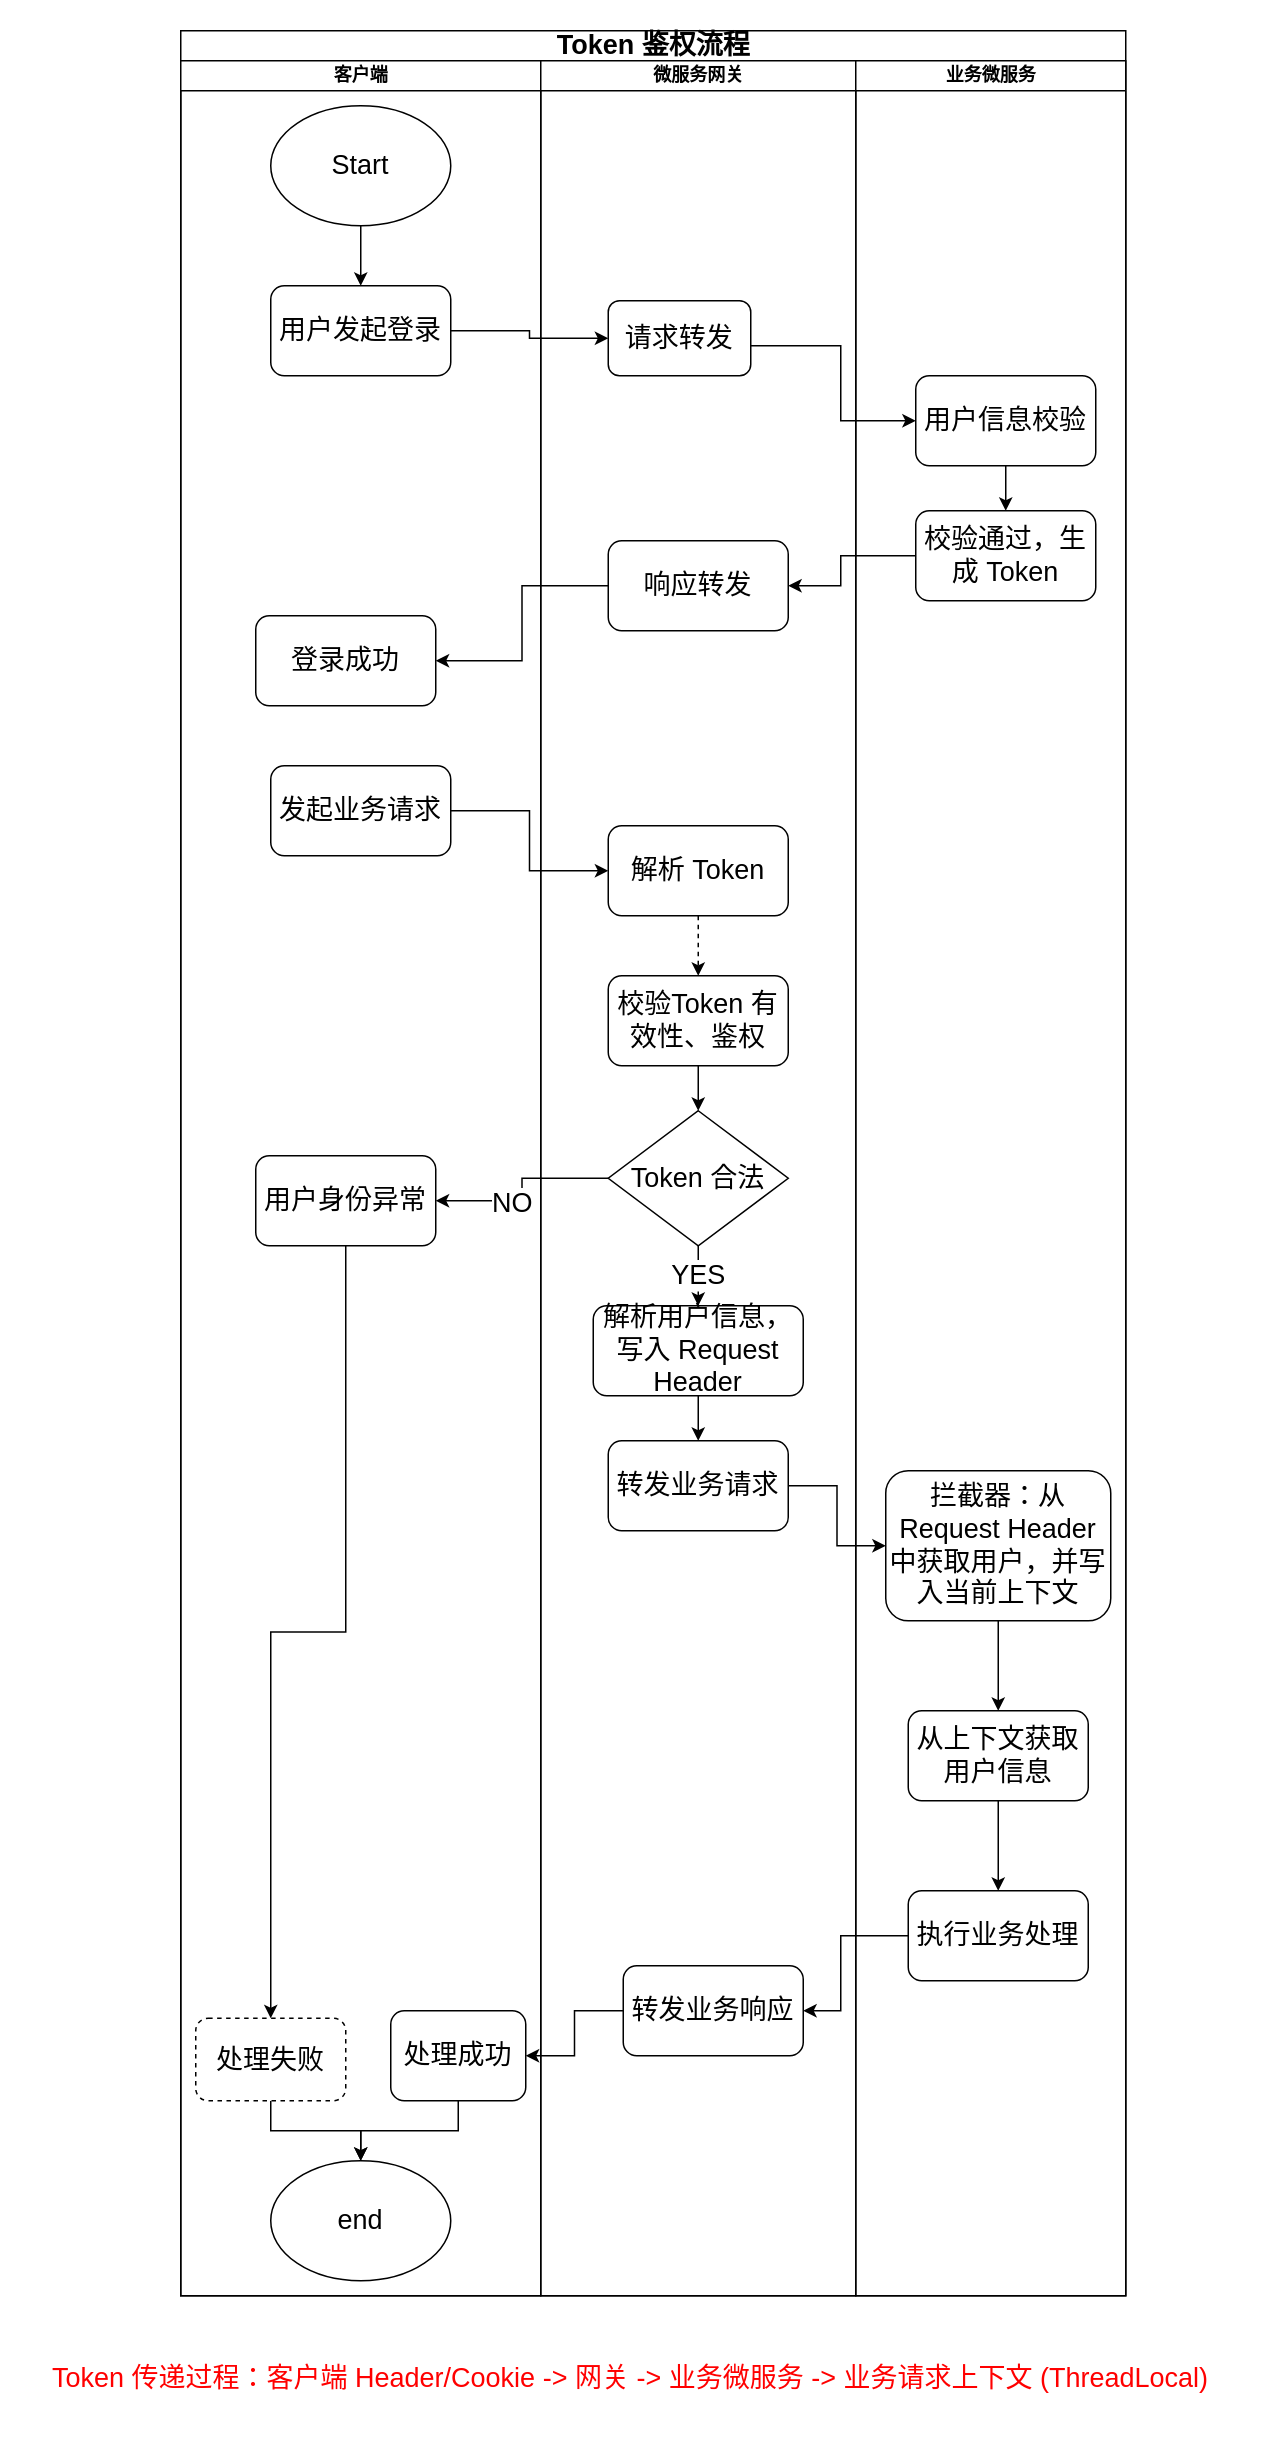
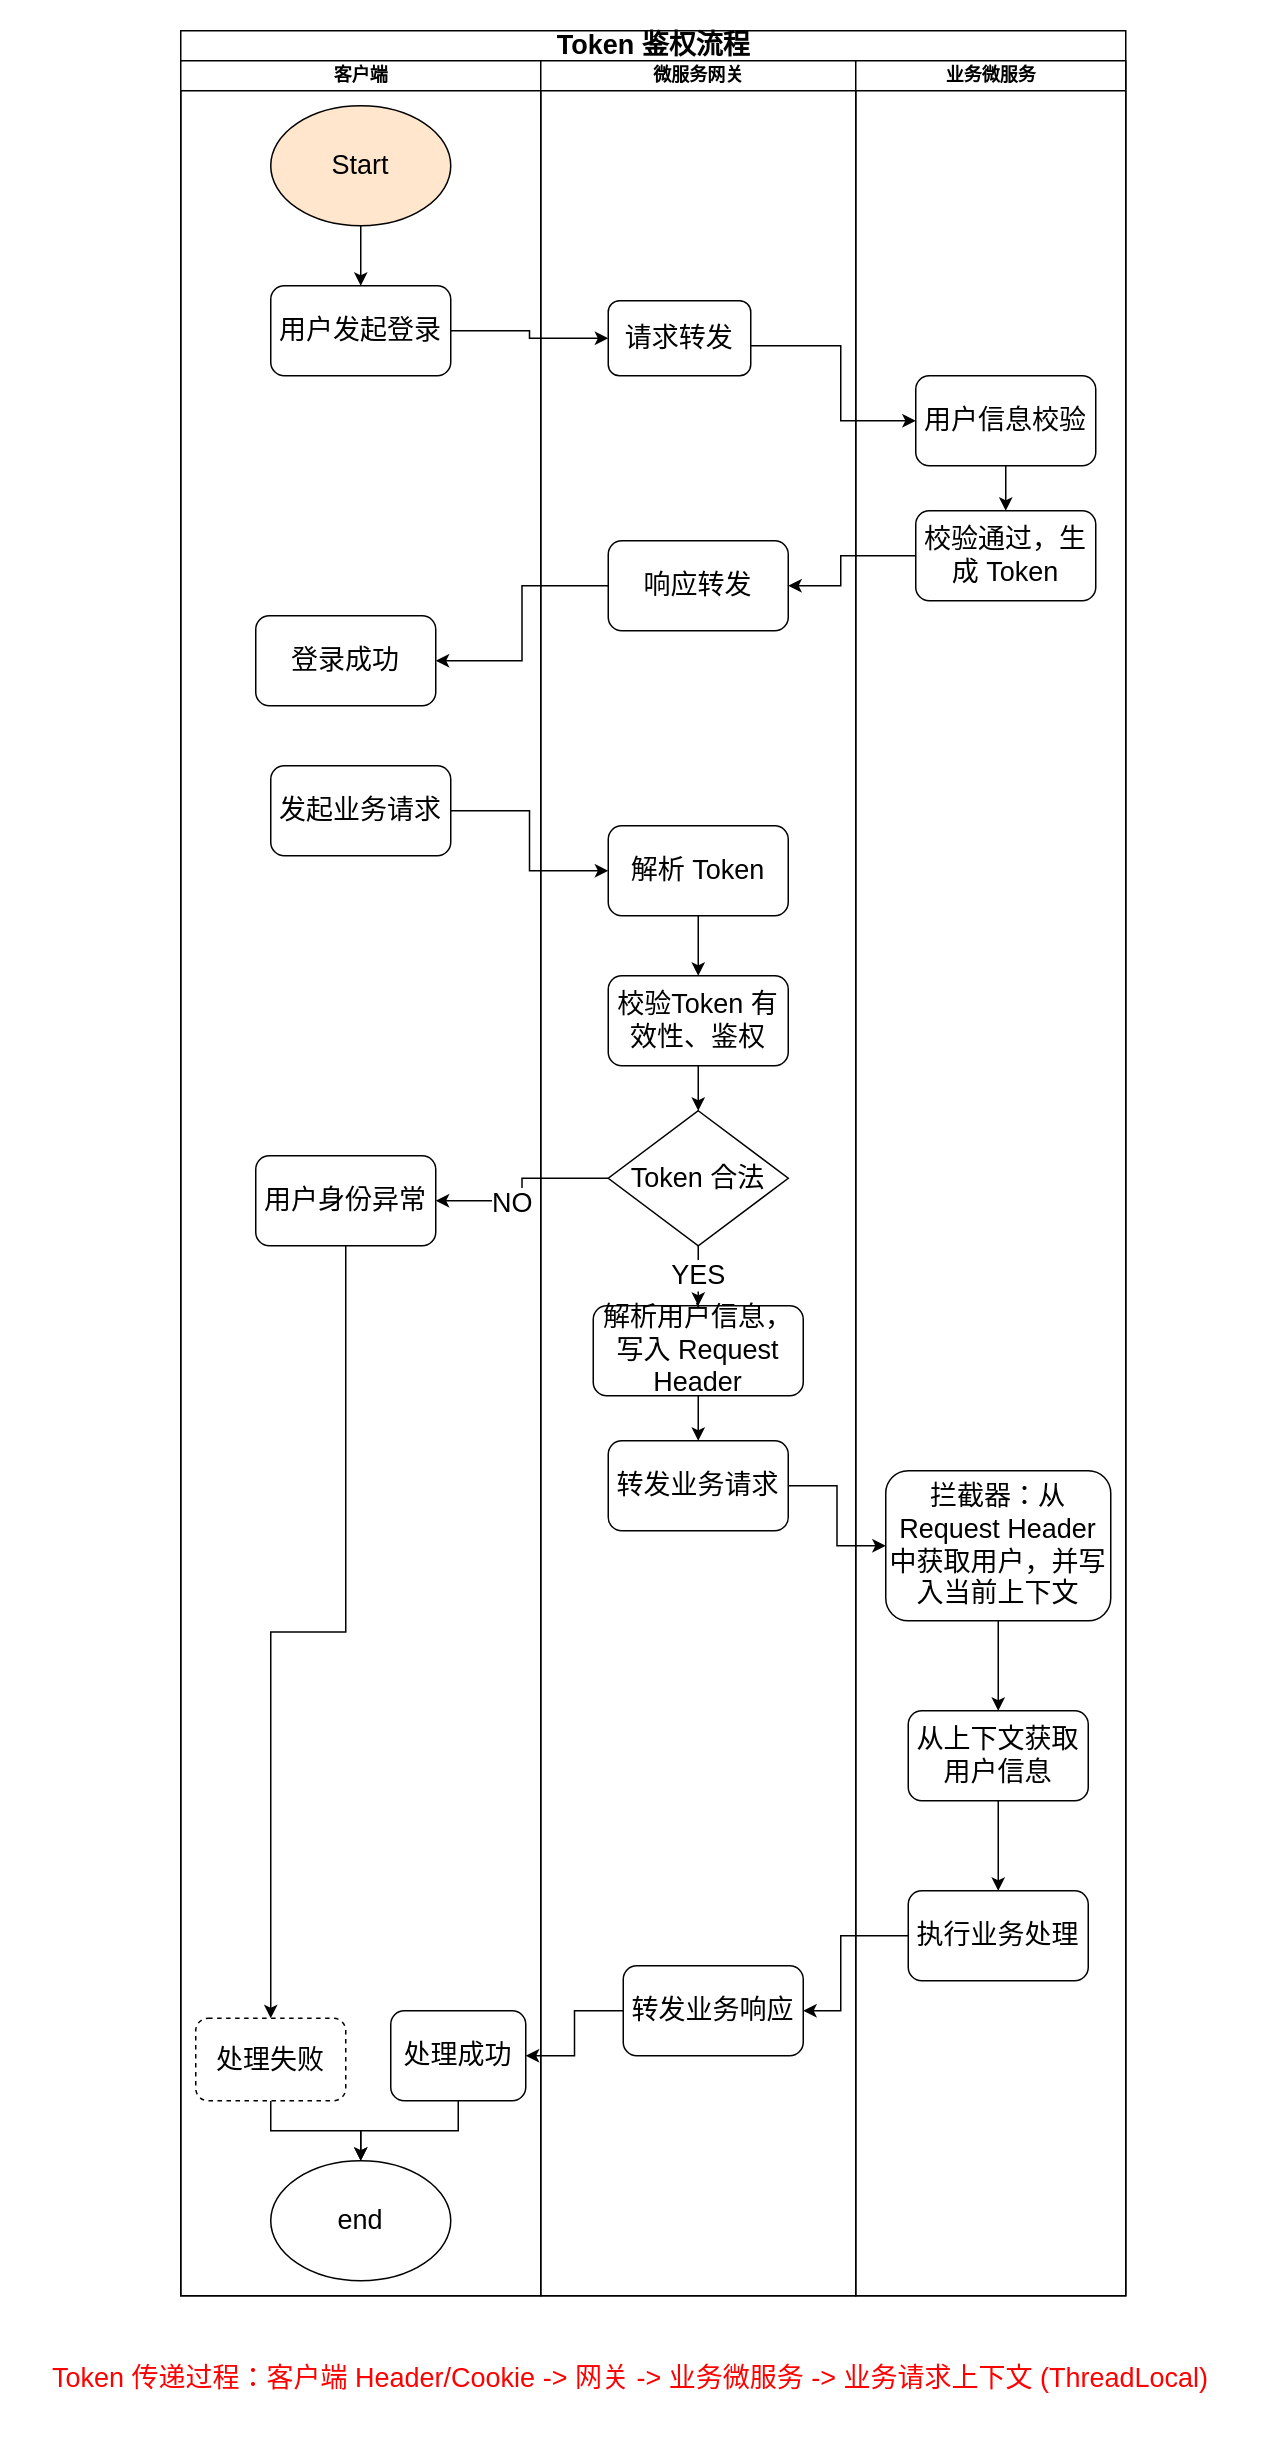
- <mxCell id="5" value="Start" style="ellipse;whiteSpace=wrap;html=1;fontSize=18;" vertex="1" parent="3"><mxGeometry x="60" y="30" width="120" height="80" as="geometry" /></mxCell>
+ <mxCell id="5" value="Start" style="ellipse;whiteSpace=wrap;html=1;fontSize=18;fillColor=#ffe6cc;" vertex="1" parent="3"><mxGeometry x="60" y="30" width="120" height="80" as="geometry" /></mxCell>
- <mxCell id="19" value="" style="edgeStyle=orthogonalEdgeStyle;rounded=0;orthogonalLoop=1;jettySize=auto;html=1;fontSize=18;dashed=1;" edge="1" parent="16" source="20" target="22"><mxGeometry relative="1" as="geometry" /></mxCell>
+ <mxCell id="19" value="" style="edgeStyle=orthogonalEdgeStyle;rounded=0;orthogonalLoop=1;jettySize=auto;html=1;fontSize=18;" edge="1" parent="16" source="20" target="22"><mxGeometry relative="1" as="geometry" /></mxCell>
